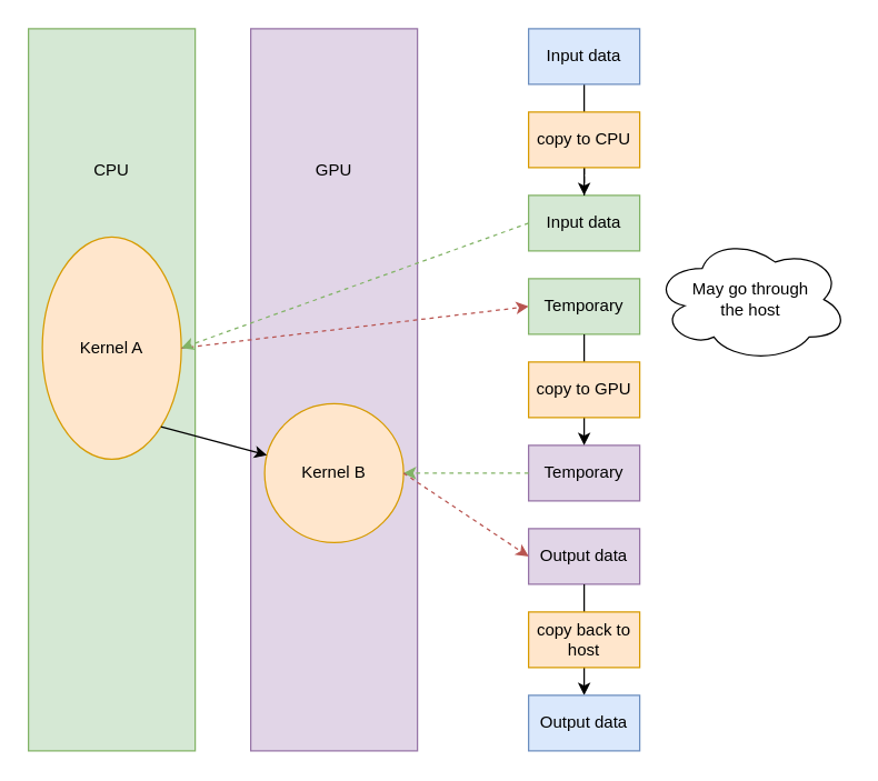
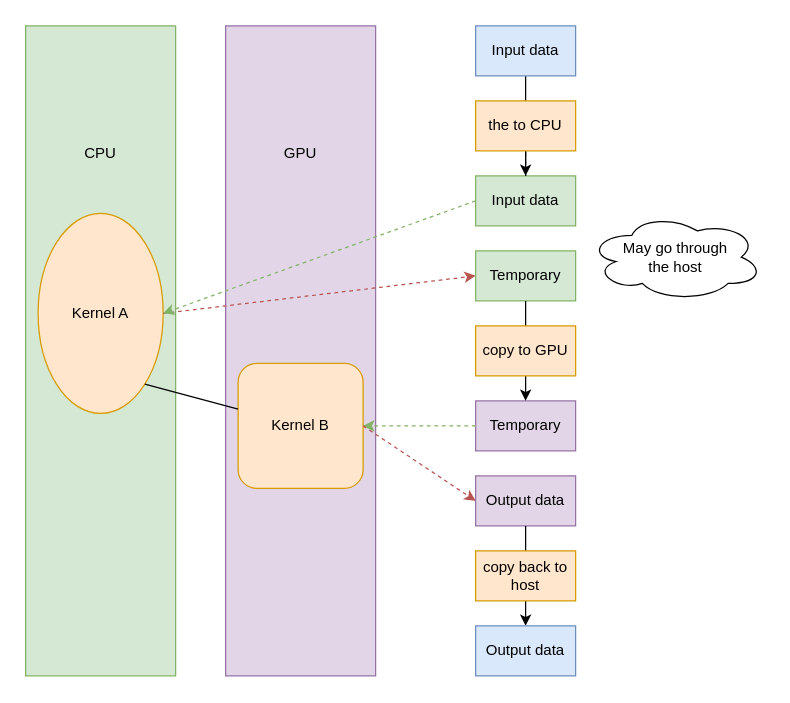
- <mxCell id="12" value="copy to CPU" style="text;html=1;strokeColor=#d79b00;fillColor=#ffe6cc;align=center;verticalAlign=middle;whiteSpace=wrap;rounded=0;" parent="1" vertex="1"><mxGeometry x="380" y="80" width="80" height="40" as="geometry" /></mxCell>
+ <mxCell id="12" value="the to CPU" style="text;html=1;strokeColor=#d79b00;fillColor=#ffe6cc;align=center;verticalAlign=middle;whiteSpace=wrap;rounded=0;" parent="1" vertex="1"><mxGeometry x="380" y="80" width="80" height="40" as="geometry" /></mxCell>
- <mxCell id="24" value="May go through&lt;br&gt;the host" style="ellipse;shape=cloud;whiteSpace=wrap;html=1;" vertex="1" parent="1"><mxGeometry x="470" y="170" width="140" height="90" as="geometry" /></mxCell>
+ <mxCell id="24" value="May go through&lt;br&gt;the host" style="ellipse;shape=cloud;whiteSpace=wrap;html=1;" vertex="1" parent="1"><mxGeometry x="470" y="170" width="140" height="70" as="geometry" /></mxCell>
- <mxCell id="7" value="" style="endArrow=classic;html=1;exitX=1;exitY=1;exitDx=0;exitDy=0;" parent="1" source="4" target="5" edge="1"><mxGeometry width="50" height="50" relative="1" as="geometry"><mxPoint x="370" y="410" as="sourcePoint" /><mxPoint x="420" y="360" as="targetPoint" /></mxGeometry></mxCell>
+ <mxCell id="7" value="" style="endArrow=none;html=1;exitX=1;exitY=1;exitDx=0;exitDy=0;" parent="1" source="4" target="5" edge="1"><mxGeometry width="50" height="50" relative="1" as="geometry"><mxPoint x="370" y="410" as="sourcePoint" /><mxPoint x="420" y="360" as="targetPoint" /></mxGeometry></mxCell>
- <mxCell id="5" value="Kernel B" style="ellipse;whiteSpace=wrap;html=1;fillColor=#ffe6cc;strokeColor=#d79b00;" parent="1" vertex="1"><mxGeometry x="190" y="290" width="100" height="100" as="geometry" /></mxCell>
+ <mxCell id="5" value="Kernel B" style="whiteSpace=wrap;html=1;fillColor=#ffe6cc;strokeColor=#d79b00;rounded=1;" parent="1" vertex="1"><mxGeometry x="190" y="290" width="100" height="100" as="geometry" /></mxCell>
